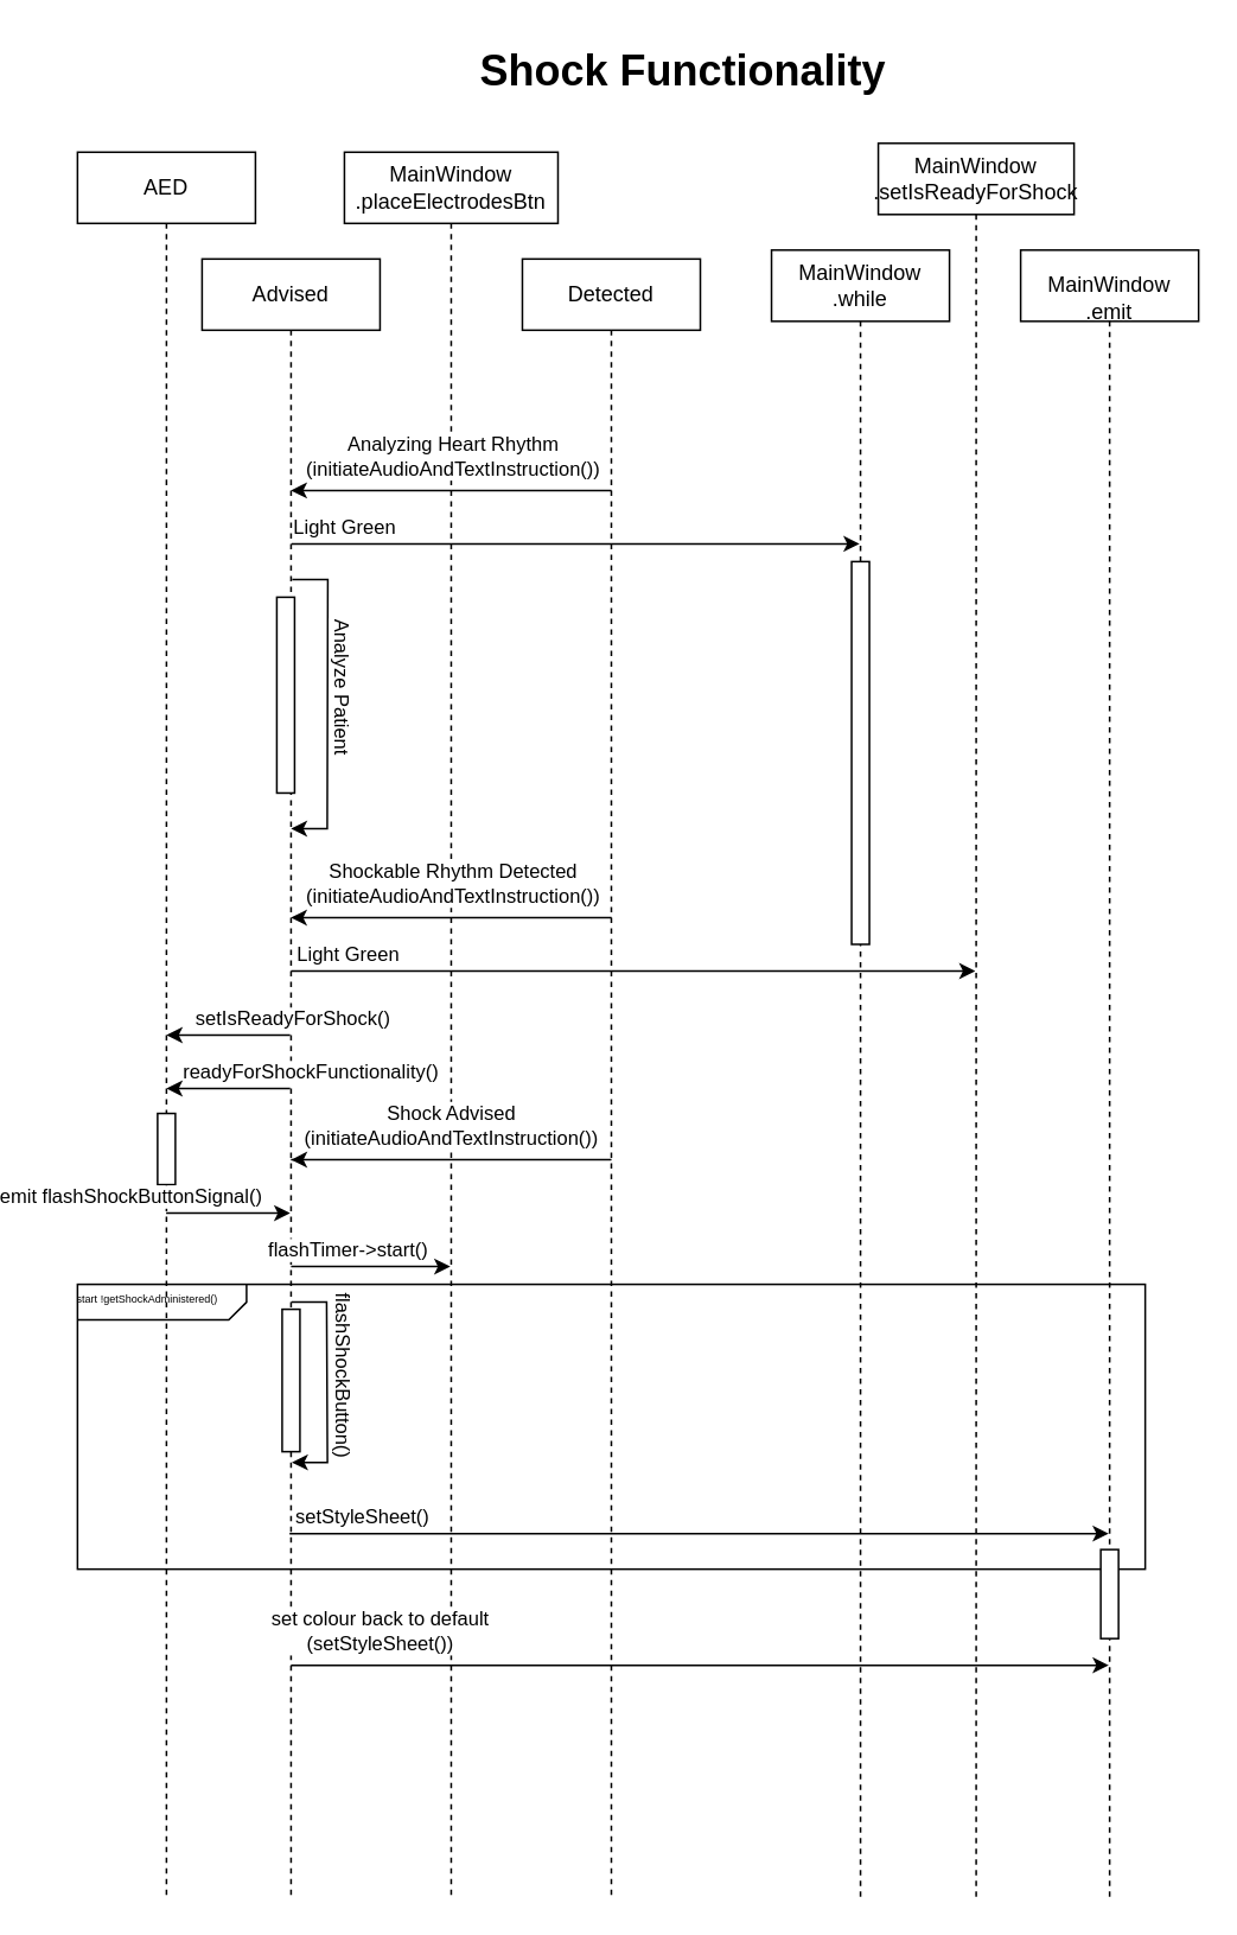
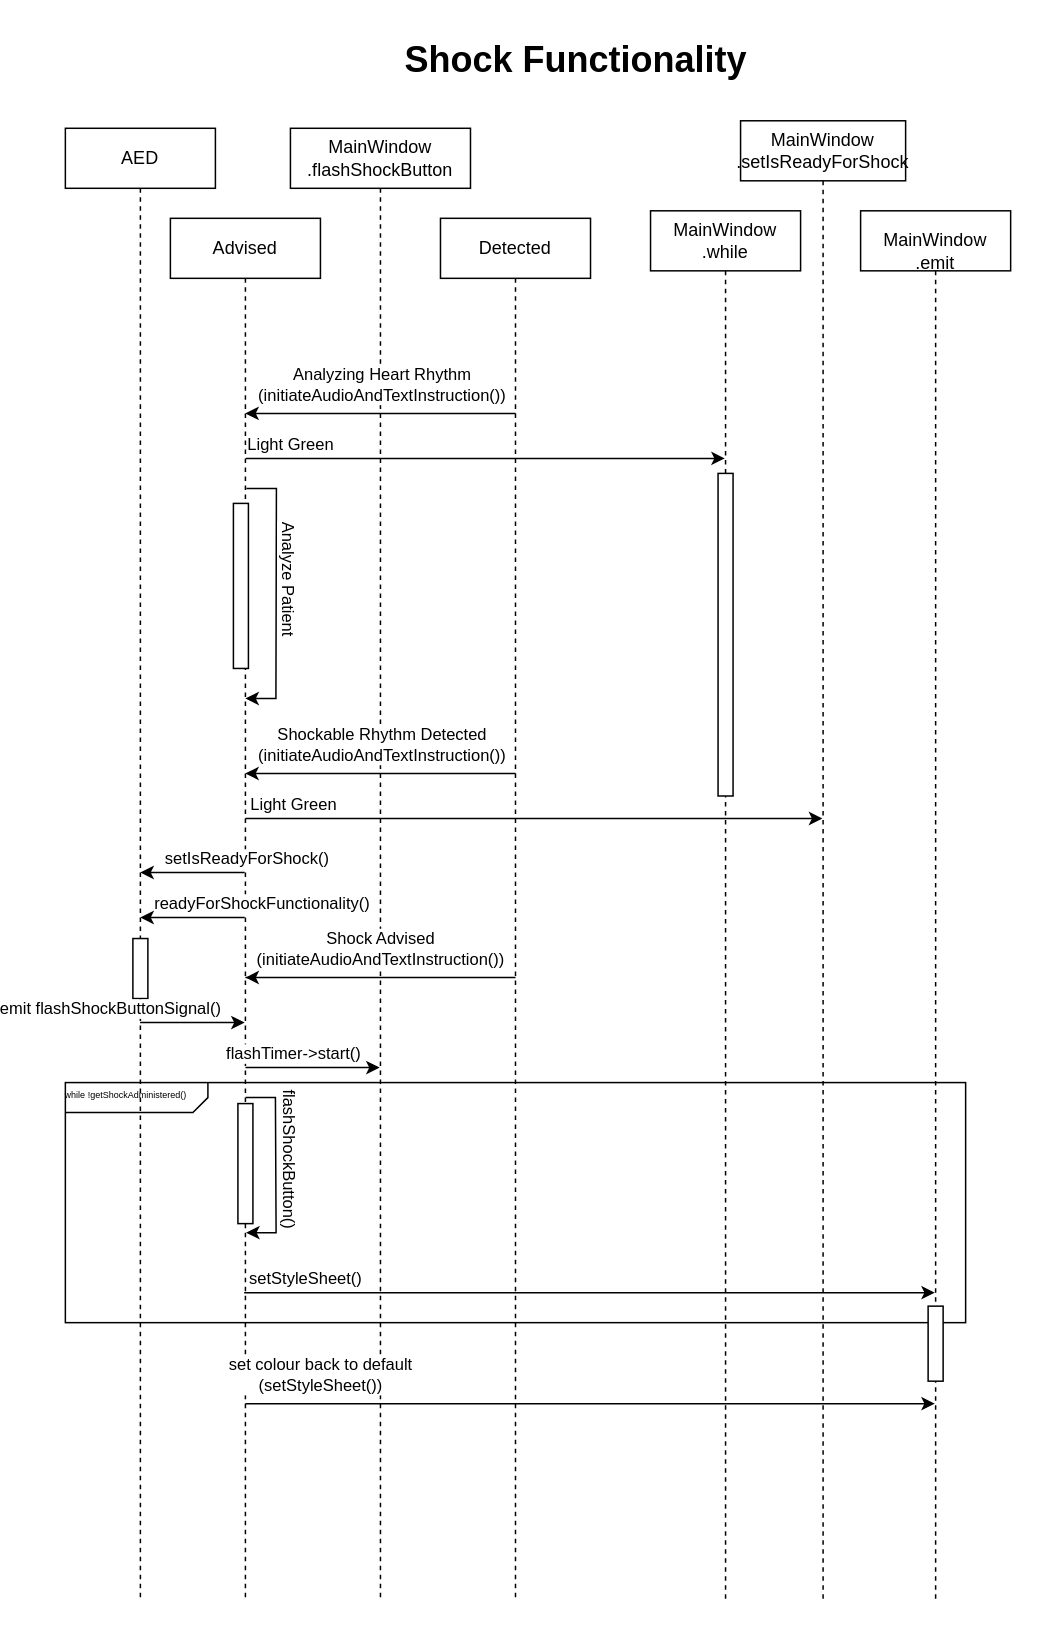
- <mxCell id="10" value="&lt;div&gt;MainWindow&lt;/div&gt;&lt;div&gt;.placeElectrodesBtn&lt;br&gt;&lt;/div&gt;" style="shape=umlLifeline;perimeter=lifelinePerimeter;whiteSpace=wrap;html=1;container=0;dropTarget=0;collapsible=0;recursiveResize=0;outlineConnect=0;portConstraint=eastwest;newEdgeStyle={&quot;edgeStyle&quot;:&quot;elbowEdgeStyle&quot;,&quot;elbow&quot;:&quot;vertical&quot;,&quot;curved&quot;:0,&quot;rounded&quot;:0};" parent="1" vertex="1"><mxGeometry x="170" y="85" width="120" height="980" as="geometry" /></mxCell>
+ <mxCell id="10" value="&lt;div&gt;MainWindow&lt;/div&gt;&lt;div&gt;.flashShockButton&lt;br&gt;&lt;/div&gt;" style="shape=umlLifeline;perimeter=lifelinePerimeter;whiteSpace=wrap;html=1;container=0;dropTarget=0;collapsible=0;recursiveResize=0;outlineConnect=0;portConstraint=eastwest;newEdgeStyle={&quot;edgeStyle&quot;:&quot;elbowEdgeStyle&quot;,&quot;elbow&quot;:&quot;vertical&quot;,&quot;curved&quot;:0,&quot;rounded&quot;:0};" parent="1" vertex="1"><mxGeometry x="170" y="85" width="120" height="980" as="geometry" /></mxCell>
- <mxCell id="32" value="&lt;div&gt;&lt;font style=&quot;font-size: 6px;&quot;&gt;start &lt;/font&gt;&lt;font style=&quot;font-size: 6px;&quot;&gt;!&lt;font&gt;getShockAdministered&lt;/font&gt;&lt;font&gt;()&lt;/font&gt;&lt;/font&gt;&lt;/div&gt;" style="html=1;shape=mxgraph.sysml.package;overflow=fill;labelX=95;align=left;spacingLeft=5;verticalAlign=top;spacingTop=-3;fillColor=none;" parent="1" vertex="1"><mxGeometry x="20" y="721" width="600" height="160" as="geometry" /></mxCell>
+ <mxCell id="32" value="&lt;div&gt;&lt;font style=&quot;font-size: 6px;&quot;&gt;while &lt;/font&gt;&lt;font style=&quot;font-size: 6px;&quot;&gt;!&lt;font&gt;getShockAdministered&lt;/font&gt;&lt;font&gt;()&lt;/font&gt;&lt;/font&gt;&lt;/div&gt;" style="html=1;shape=mxgraph.sysml.package;overflow=fill;labelX=95;align=left;spacingLeft=5;verticalAlign=top;spacingTop=-3;fillColor=none;" parent="1" vertex="1"><mxGeometry x="20" y="721" width="600" height="160" as="geometry" /></mxCell>
